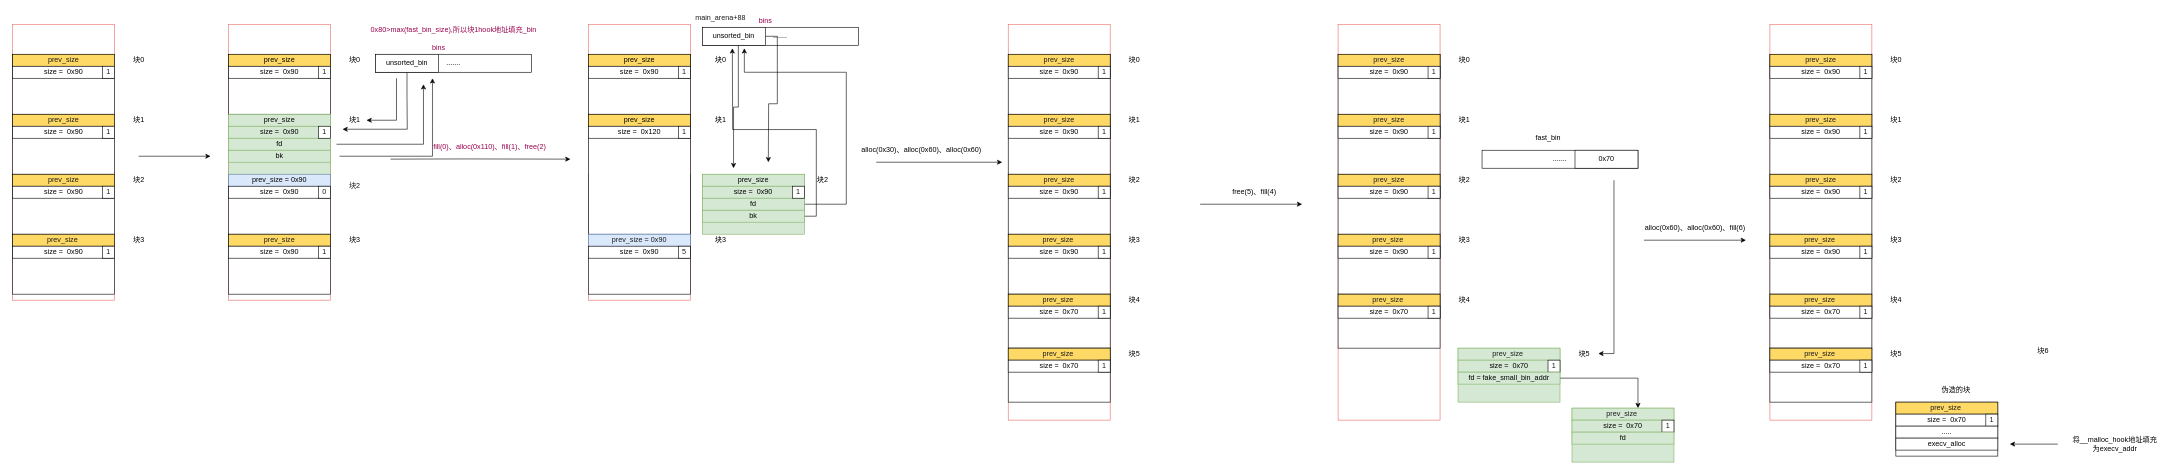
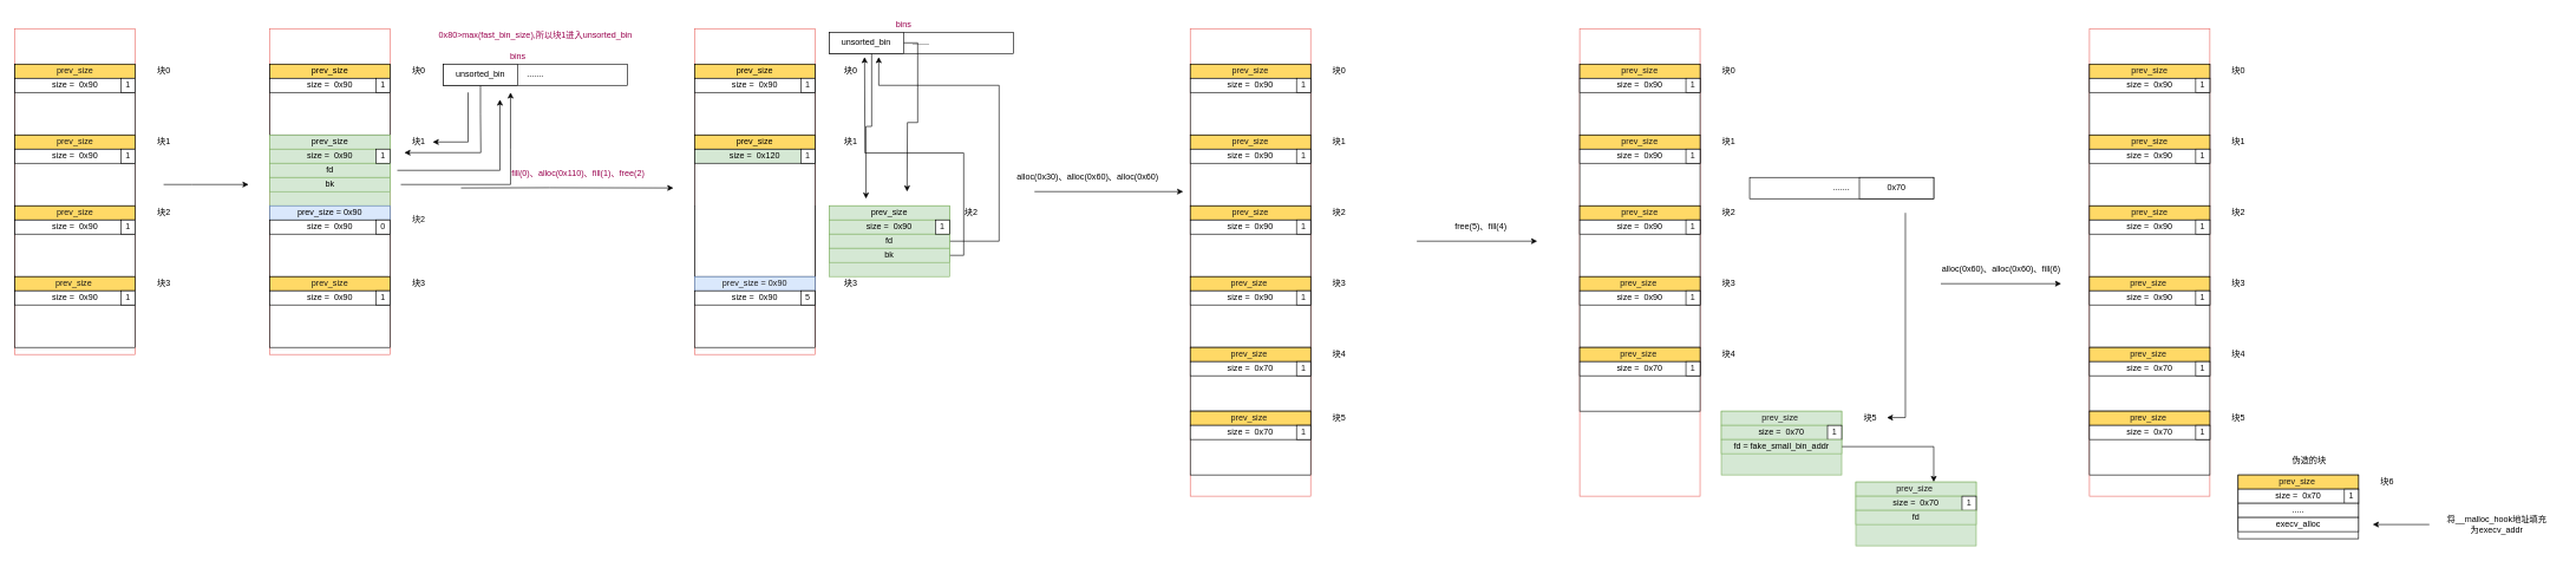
- <mxCell id="75" value="main_arena+88" style="text;html=1;align=center;verticalAlign=middle;resizable=0;points=[];autosize=1;strokeColor=none;fillColor=none;fontColor=#1A1A1A;" vertex="1" parent="1"><mxGeometry x="1145" y="20" width="110" height="20" as="geometry" /></mxCell>
- <mxCell id="37" value="0x80&amp;gt;max(fast_bin_size),所以块1hook地址填充_bin" style="text;html=1;align=center;verticalAlign=middle;resizable=0;points=[];autosize=1;strokeColor=none;fillColor=none;fontColor=#99004D;" vertex="1" parent="1"><mxGeometry x="590" y="40" width="330" height="20" as="geometry" /></mxCell>
+ <mxCell id="37" value="0x80&amp;gt;max(fast_bin_size),所以块1进入unsorted_bin" style="text;html=1;align=center;verticalAlign=middle;resizable=0;points=[];autosize=1;strokeColor=none;fillColor=none;fontColor=#99004D;" vertex="1" parent="1"><mxGeometry x="590" y="40" width="330" height="20" as="geometry" /></mxCell>
- <mxCell id="57" value="size =&amp;nbsp; 0x120" style="rounded=0;whiteSpace=wrap;html=1;" vertex="1" parent="1"><mxGeometry x="980" y="210" width="170" height="20" as="geometry" /></mxCell>
+ <mxCell id="57" value="size =&amp;nbsp; 0x120" style="rounded=0;whiteSpace=wrap;html=1;fillColor=#d5e8d4;" vertex="1" parent="1"><mxGeometry x="980" y="210" width="170" height="20" as="geometry" /></mxCell>
- <mxCell id="159" value="fast_bin" style="text;html=1;align=center;verticalAlign=middle;resizable=0;points=[];autosize=1;strokeColor=none;fillColor=none;" vertex="1" parent="1"><mxGeometry x="2550" y="220" width="60" height="20" as="geometry" /></mxCell>
- <mxCell id="201" value="块6" style="text;html=1;align=center;verticalAlign=middle;resizable=0;points=[];autosize=1;strokeColor=none;fillColor=none;" vertex="1" parent="1"><mxGeometry x="3385" y="575" width="40" height="20" as="geometry" /></mxCell>
+ <mxCell id="201" value="块6" style="text;html=1;align=center;verticalAlign=middle;resizable=0;points=[];autosize=1;strokeColor=none;fillColor=none;" vertex="1" parent="1"><mxGeometry x="3350" y="670" width="40" height="20" as="geometry" /></mxCell>
